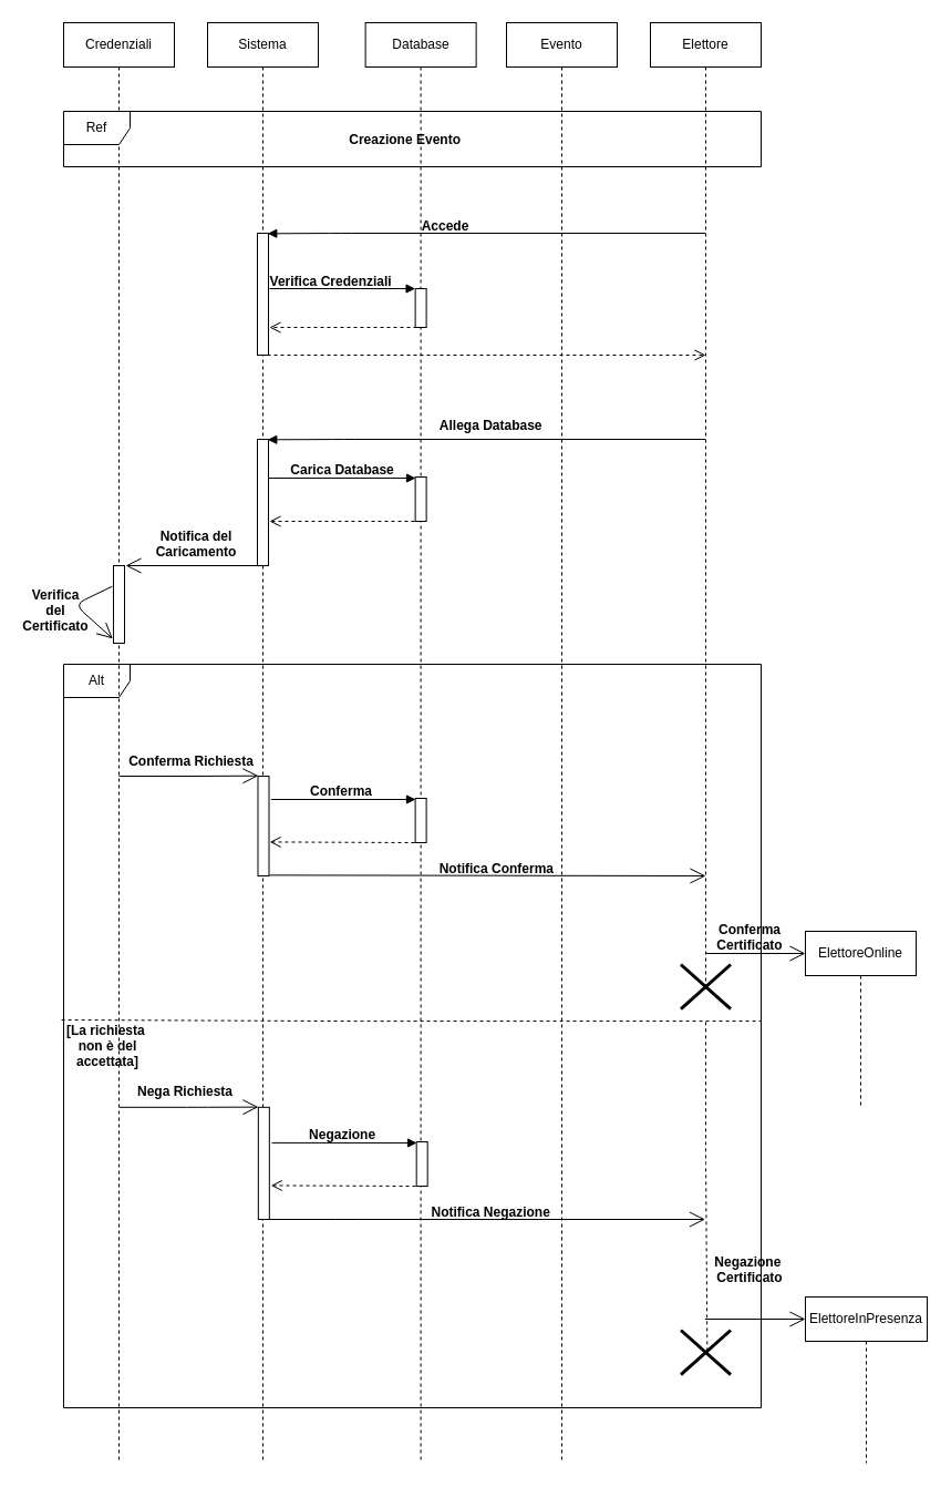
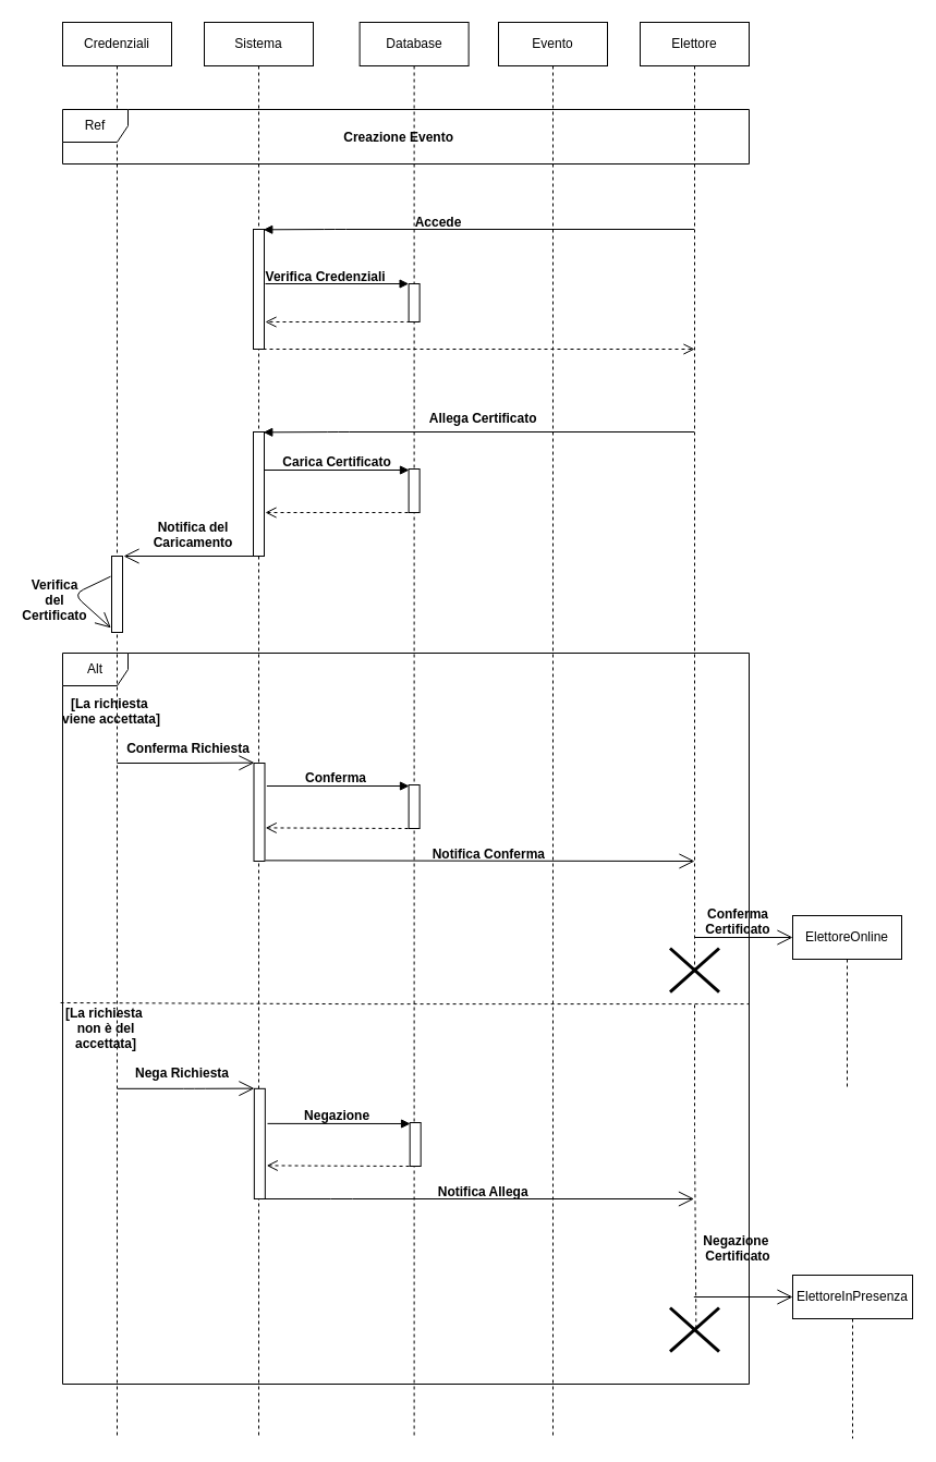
- <mxCell id="17" value="Allega Database" style="text;align=center;fontStyle=1;verticalAlign=middle;spacingLeft=3;spacingRight=3;strokeColor=none;rotatable=0;points=[[0,0.5],[1,0.5]];portConstraint=eastwest;" parent="1" vertex="1"><mxGeometry x="381.81" y="370" width="122.75" height="26" as="geometry" /></mxCell>
+ <mxCell id="17" value="Allega Certificato" style="text;align=center;fontStyle=1;verticalAlign=middle;spacingLeft=3;spacingRight=3;strokeColor=none;rotatable=0;points=[[0,0.5],[1,0.5]];portConstraint=eastwest;" parent="1" vertex="1"><mxGeometry x="381.81" y="370" width="122.75" height="26" as="geometry" /></mxCell>
- <mxCell id="41" value="Carica Database" style="text;align=center;fontStyle=1;verticalAlign=middle;spacingLeft=3;spacingRight=3;strokeColor=none;rotatable=0;points=[[0,0.5],[1,0.5]];portConstraint=eastwest;" parent="1" vertex="1"><mxGeometry x="247.69" y="410" width="122.75" height="26" as="geometry" /></mxCell>
+ <mxCell id="41" value="Carica Certificato" style="text;align=center;fontStyle=1;verticalAlign=middle;spacingLeft=3;spacingRight=3;strokeColor=none;rotatable=0;points=[[0,0.5],[1,0.5]];portConstraint=eastwest;" parent="1" vertex="1"><mxGeometry x="247.69" y="410" width="122.75" height="26" as="geometry" /></mxCell>
+ <mxCell id="38" value="[La richiesta &#10;viene accettata]" style="text;align=center;fontStyle=1;verticalAlign=middle;spacingLeft=3;spacingRight=3;strokeColor=none;rotatable=0;points=[[0,0.5],[1,0.5]];portConstraint=eastwest;" parent="1" vertex="1"><mxGeometry x="57" y="640" width="90" height="23.5" as="geometry" /></mxCell>
- <mxCell id="28" value="Notifica Negazione" style="text;align=center;fontStyle=1;verticalAlign=middle;spacingLeft=3;spacingRight=3;strokeColor=none;rotatable=0;points=[[0,0.5],[1,0.5]];portConstraint=eastwest;" parent="1" vertex="1"><mxGeometry x="385.68" y="1080" width="115" height="26" as="geometry" /></mxCell>
+ <mxCell id="28" value="Notifica Allega" style="text;align=center;fontStyle=1;verticalAlign=middle;spacingLeft=3;spacingRight=3;strokeColor=none;rotatable=0;points=[[0,0.5],[1,0.5]];portConstraint=eastwest;" parent="1" vertex="1"><mxGeometry x="385.68" y="1080" width="115" height="26" as="geometry" /></mxCell>
